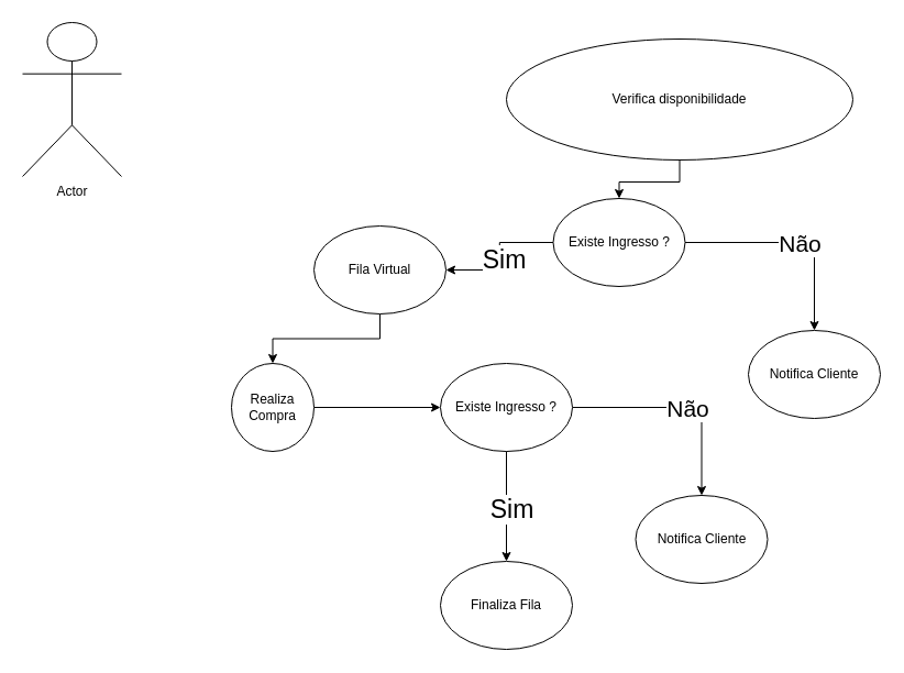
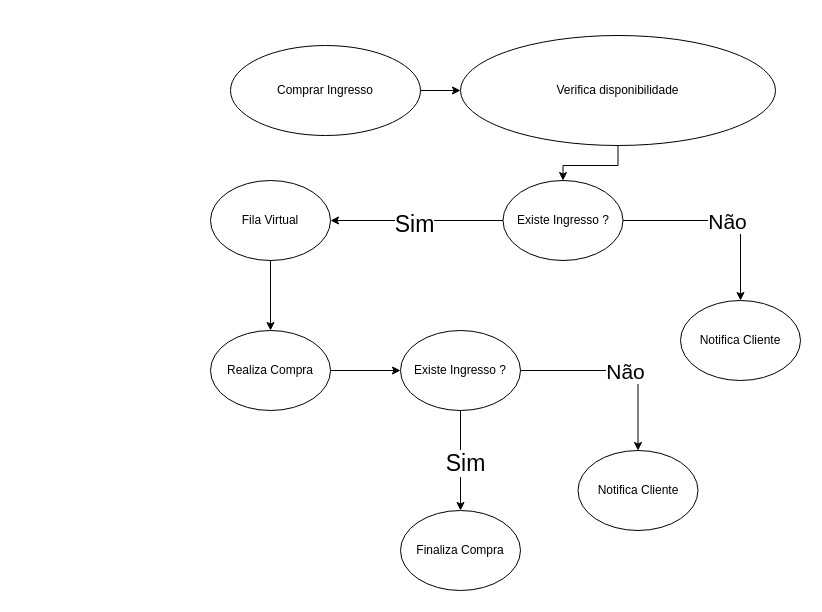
- <mxCell id="2" value="Actor" style="shape=umlActor;verticalLabelPosition=bottom;verticalAlign=top;html=1;outlineConnect=0;" vertex="1" parent="1"><mxGeometry x="20" y="20" width="90" height="140" as="geometry" /></mxCell>
+ <mxCell id="4" value="Comprar Ingresso" style="ellipse;whiteSpace=wrap;html=1;" vertex="1" parent="1"><mxGeometry x="230" y="45" width="190" height="90" as="geometry" /></mxCell>
+ <mxCell id="3" style="edgeStyle=orthogonalEdgeStyle;rounded=0;orthogonalLoop=1;jettySize=auto;html=1;" edge="1" parent="1" source="4" target="6"><mxGeometry relative="1" as="geometry" /></mxCell>
- <mxCell id="14" value="Fila Virtual" style="ellipse;whiteSpace=wrap;html=1;" vertex="1" parent="1"><mxGeometry x="285" y="205" width="120" height="80" as="geometry" /></mxCell>
+ <mxCell id="14" value="Fila Virtual" style="ellipse;whiteSpace=wrap;html=1;" vertex="1" parent="1"><mxGeometry x="210" y="180" width="120" height="80" as="geometry" /></mxCell>
- <mxCell id="16" value="Realiza Compra" style="ellipse;whiteSpace=wrap;html=1;" vertex="1" parent="1"><mxGeometry x="210" y="330" width="75" height="80" as="geometry" /></mxCell>
+ <mxCell id="16" value="Realiza Compra" style="ellipse;whiteSpace=wrap;html=1;" vertex="1" parent="1"><mxGeometry x="210" y="330" width="120" height="80" as="geometry" /></mxCell>
- <mxCell id="23" value="Finaliza Fila" style="ellipse;whiteSpace=wrap;html=1;" vertex="1" parent="1"><mxGeometry x="400" y="510" width="120" height="80" as="geometry" /></mxCell>
+ <mxCell id="23" value="Finaliza Compra" style="ellipse;whiteSpace=wrap;html=1;" vertex="1" parent="1"><mxGeometry x="400" y="510" width="120" height="80" as="geometry" /></mxCell>
